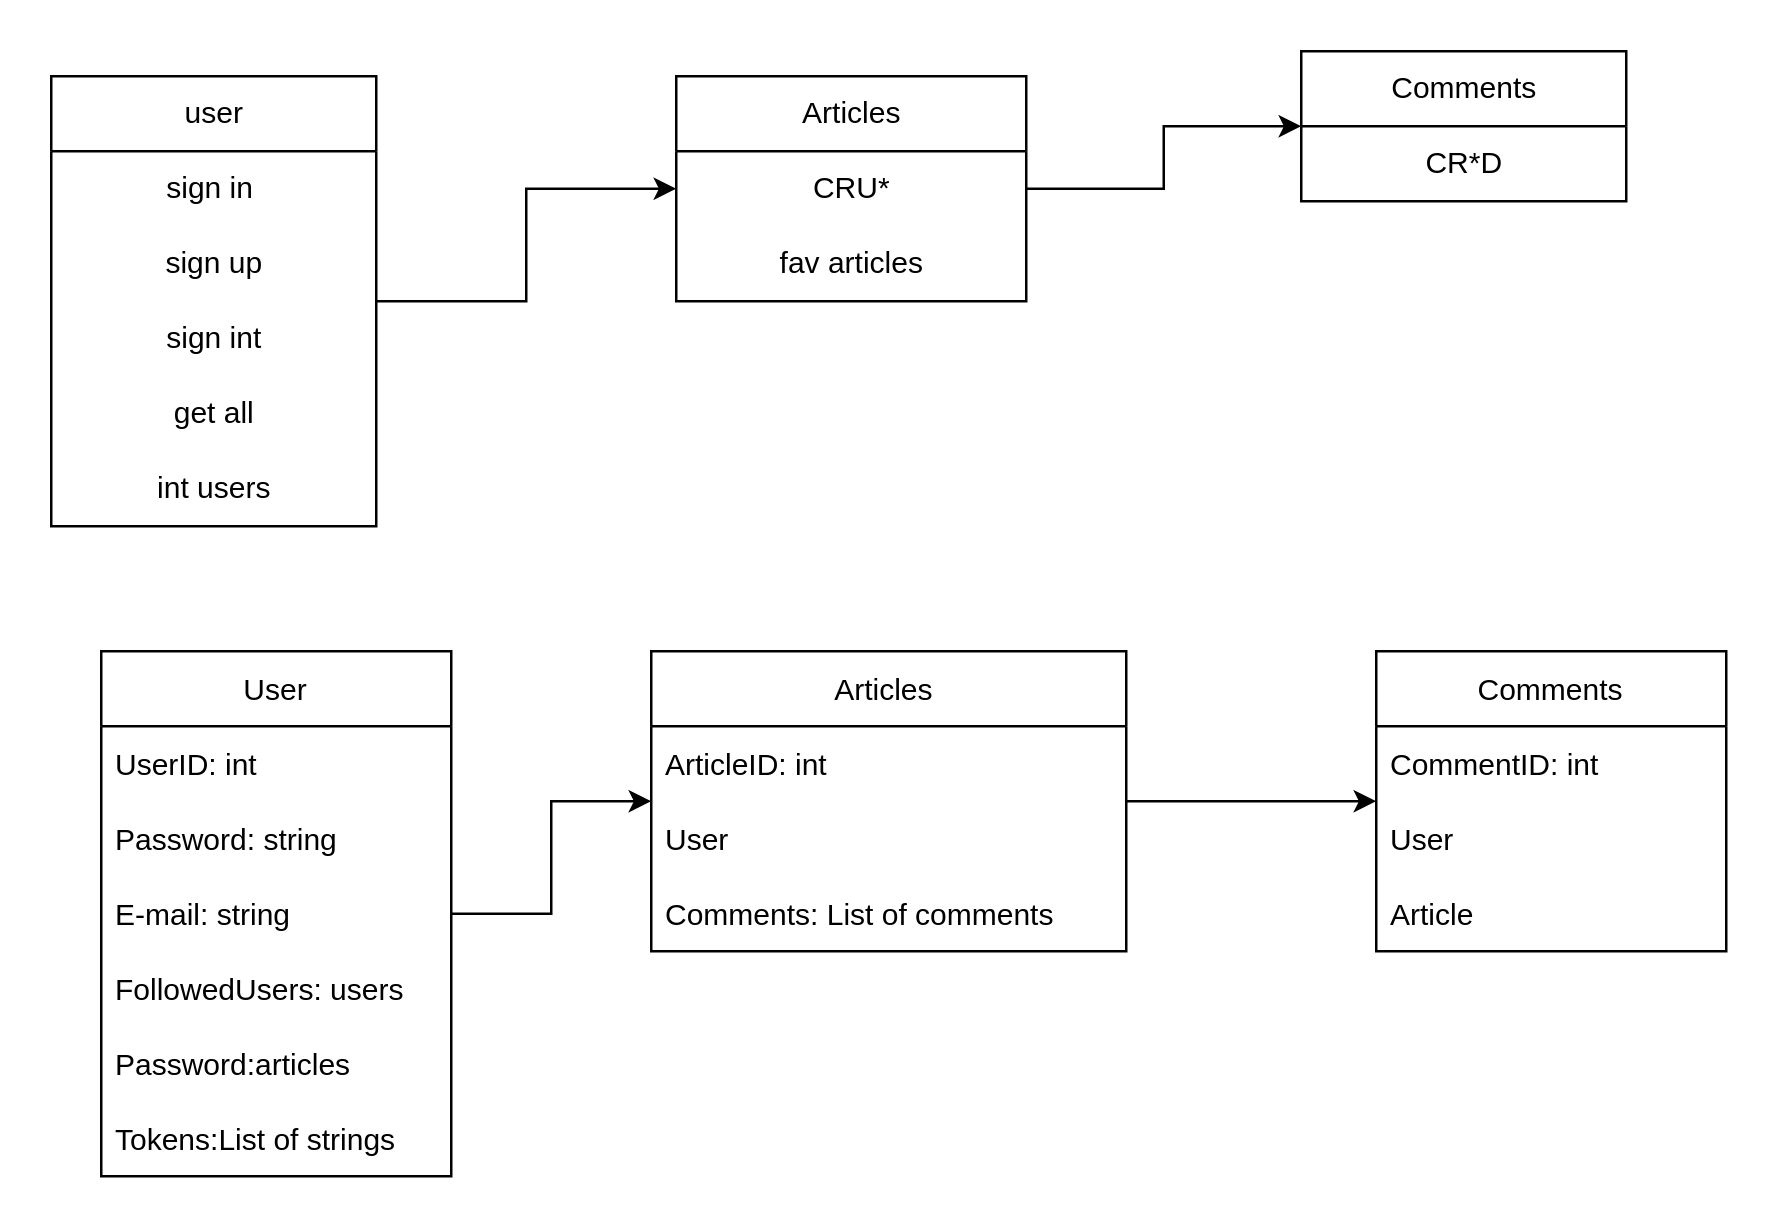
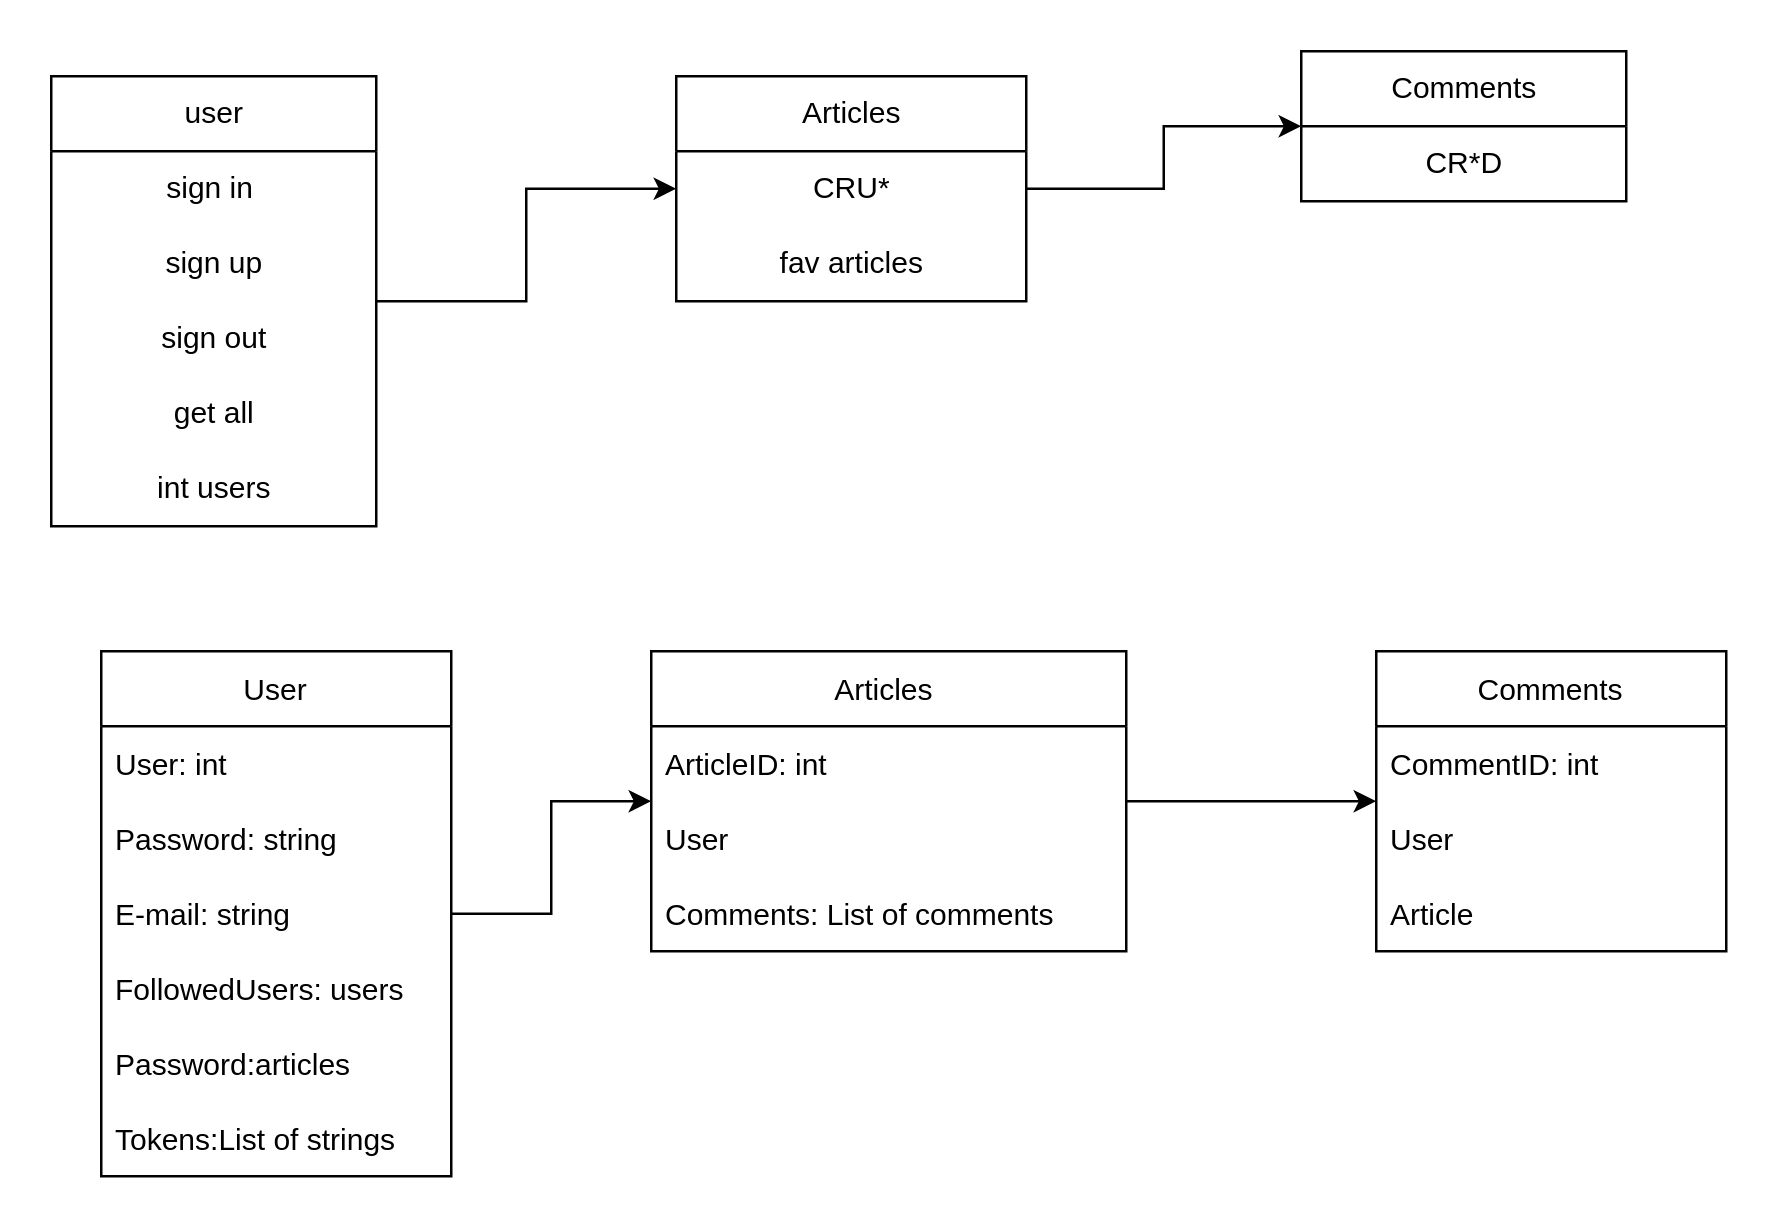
- <mxCell id="6" value="sign int" style="text;html=1;align=center;verticalAlign=middle;resizable=0;points=[];autosize=1;strokeColor=none;fillColor=none;" vertex="1" parent="3"><mxGeometry y="90" width="130" height="30" as="geometry" /></mxCell>
+ <mxCell id="6" value="sign out" style="text;html=1;align=center;verticalAlign=middle;resizable=0;points=[];autosize=1;strokeColor=none;fillColor=none;" vertex="1" parent="3"><mxGeometry y="90" width="130" height="30" as="geometry" /></mxCell>
- <mxCell id="17" value="UserID: int " style="text;strokeColor=none;fillColor=none;align=left;verticalAlign=middle;spacingLeft=4;spacingRight=4;overflow=hidden;points=[[0,0.5],[1,0.5]];portConstraint=eastwest;rotatable=0;" vertex="1" parent="16"><mxGeometry y="30" width="140" height="30" as="geometry" /></mxCell>
+ <mxCell id="17" value="User: int " style="text;strokeColor=none;fillColor=none;align=left;verticalAlign=middle;spacingLeft=4;spacingRight=4;overflow=hidden;points=[[0,0.5],[1,0.5]];portConstraint=eastwest;rotatable=0;" vertex="1" parent="16"><mxGeometry y="30" width="140" height="30" as="geometry" /></mxCell>
